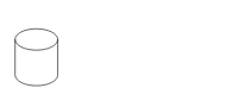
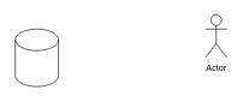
+ <mxCell id="3" value="Actor" style="shape=umlActor;verticalLabelPosition=bottom;verticalAlign=top;html=1;outlineConnect=0;" parent="1" vertex="1"><mxGeometry x="284" y="20" width="30" height="60" as="geometry" /></mxCell>
